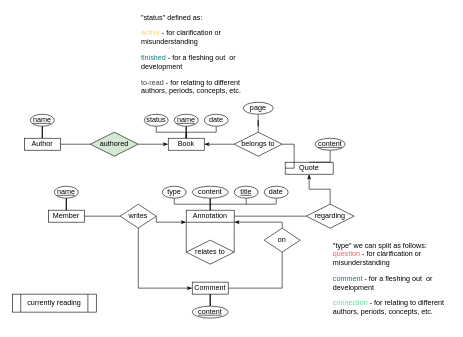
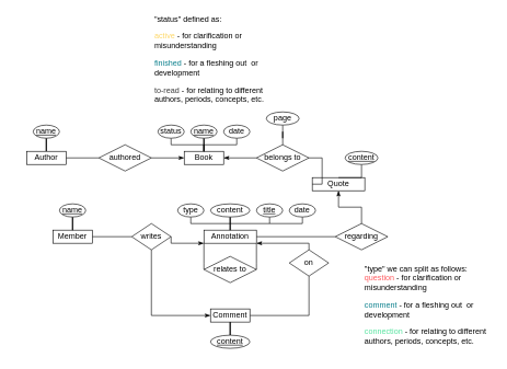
- <mxCell id="10" value="authored" style="rhombus;whiteSpace=wrap;html=1;fillColor=#d5e8d4;" vertex="1" parent="1"><mxGeometry x="150" y="220" width="80" height="40" as="geometry" /></mxCell>
+ <mxCell id="10" value="authored" style="rhombus;whiteSpace=wrap;html=1;" vertex="1" parent="1"><mxGeometry x="150" y="220" width="80" height="40" as="geometry" /></mxCell>
- <mxCell id="52" value="relates to" style="rhombus;whiteSpace=wrap;html=1;" vertex="1" parent="1"><mxGeometry x="310" y="400" width="80" height="40" as="geometry" /></mxCell>
+ <mxCell id="52" value="relates to" style="rhombus;whiteSpace=wrap;html=1;" vertex="1" parent="1"><mxGeometry x="310" y="390" width="80" height="40" as="geometry" /></mxCell>
- <mxCell id="33" value="currently reading" style="shape=process;whiteSpace=wrap;html=1;backgroundOutline=1;" vertex="1" parent="1"><mxGeometry x="20" y="490" width="140" height="30" as="geometry" /></mxCell>
